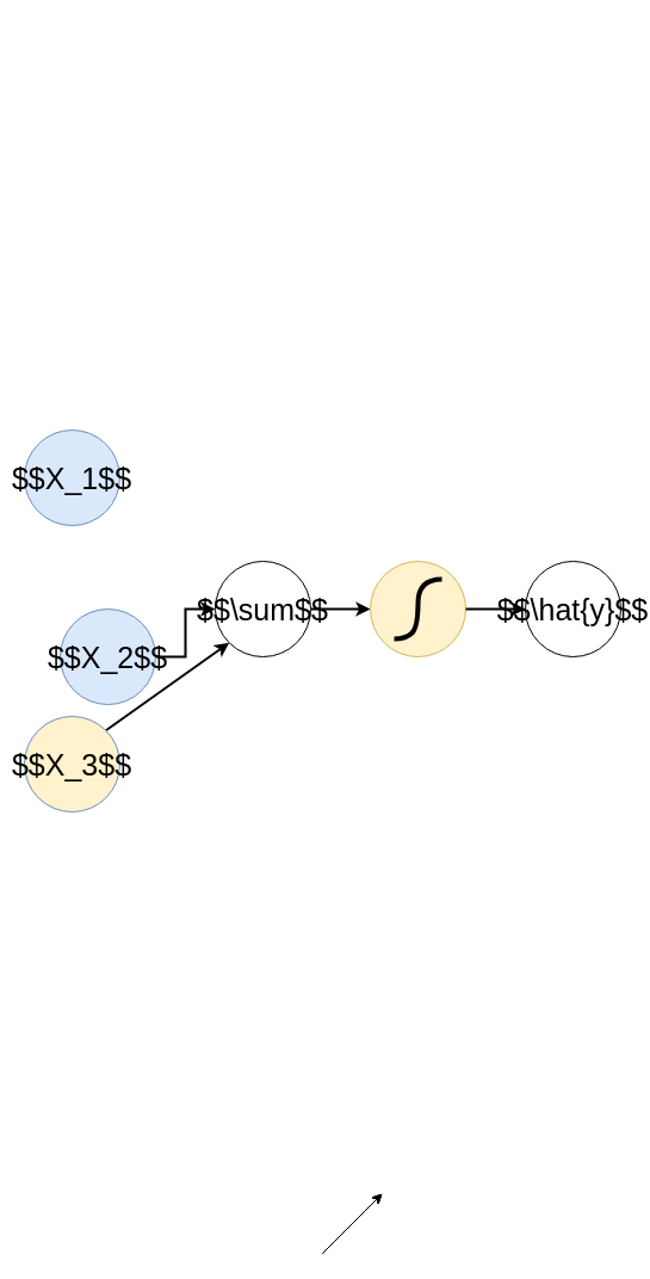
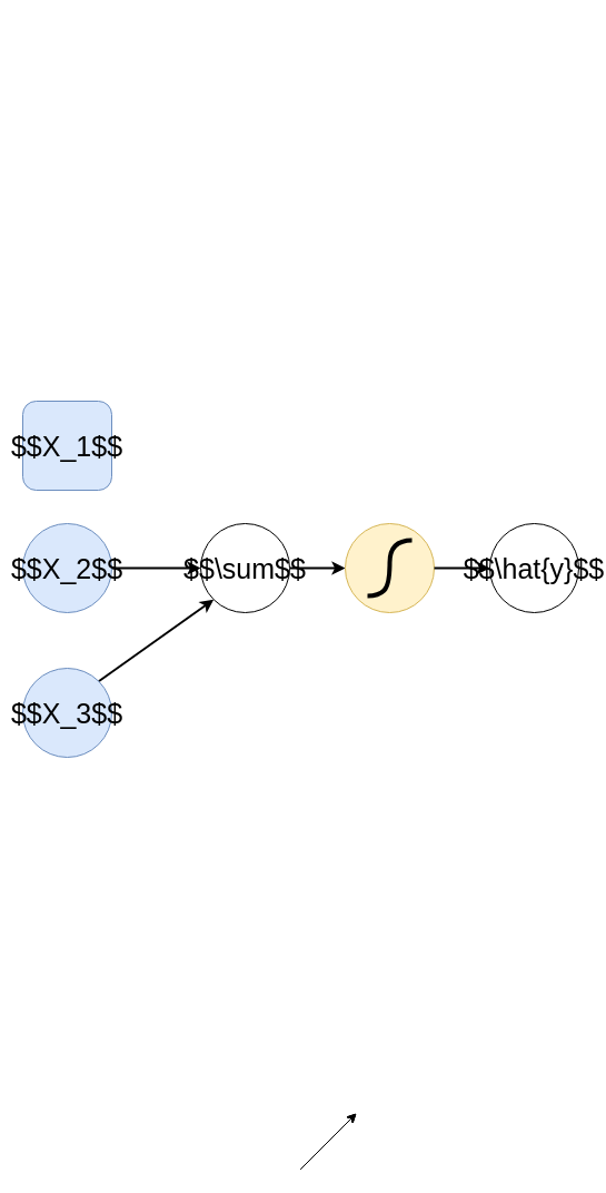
- <mxCell id="3" value="$$X_1$$" style="ellipse;whiteSpace=wrap;html=1;aspect=fixed;fillColor=#dae8fc;strokeColor=#6c8ebf;fontSize=25;fontStyle=0" vertex="1" parent="1"><mxGeometry x="20" y="360" width="80" height="80" as="geometry" /></mxCell>
+ <mxCell id="3" value="$$X_1$$" style="whiteSpace=wrap;html=1;aspect=fixed;fillColor=#dae8fc;strokeColor=#6c8ebf;fontSize=25;fontStyle=0;rounded=1;" vertex="1" parent="1"><mxGeometry x="20" y="360" width="80" height="80" as="geometry" /></mxCell>
- <mxCell id="5" value="$$X_2$$" style="ellipse;whiteSpace=wrap;html=1;aspect=fixed;fillColor=#dae8fc;strokeColor=#6c8ebf;fontSize=25;fontStyle=0" vertex="1" parent="1"><mxGeometry x="50" y="510" width="80" height="80" as="geometry" /></mxCell>
+ <mxCell id="5" value="$$X_2$$" style="ellipse;whiteSpace=wrap;html=1;aspect=fixed;fillColor=#dae8fc;strokeColor=#6c8ebf;fontSize=25;fontStyle=0" vertex="1" parent="1"><mxGeometry x="20" y="470" width="80" height="80" as="geometry" /></mxCell>
- <mxCell id="7" value="$$X_3$$" style="ellipse;whiteSpace=wrap;html=1;aspect=fixed;fillColor=#fff2cc;strokeColor=#6c8ebf;fontSize=25;fontStyle=0;" vertex="1" parent="1"><mxGeometry x="20" y="600" width="80" height="80" as="geometry" /></mxCell>
+ <mxCell id="7" value="$$X_3$$" style="ellipse;whiteSpace=wrap;html=1;aspect=fixed;fillColor=#dae8fc;strokeColor=#6c8ebf;fontSize=25;fontStyle=0" vertex="1" parent="1"><mxGeometry x="20" y="600" width="80" height="80" as="geometry" /></mxCell>
